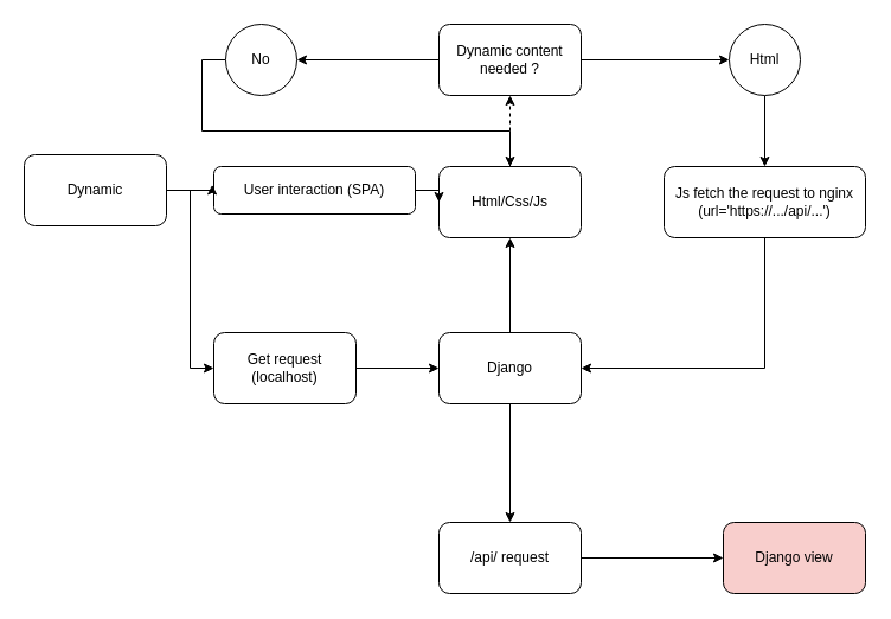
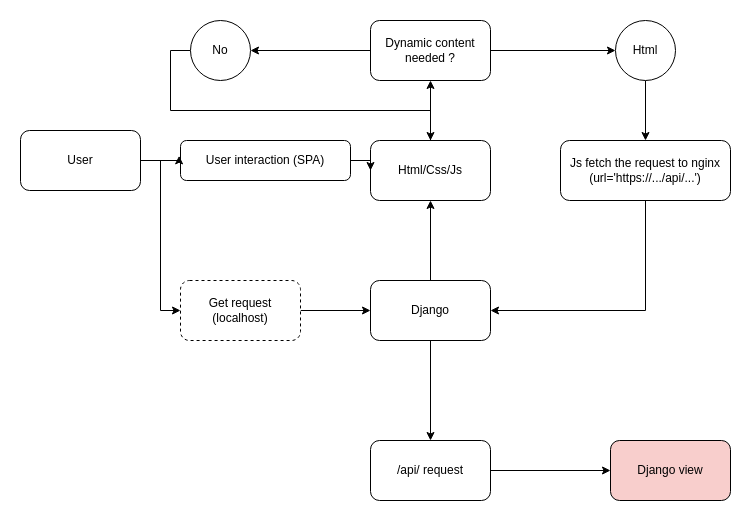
- <mxCell id="7" style="edgeStyle=orthogonalEdgeStyle;rounded=0;orthogonalLoop=1;jettySize=auto;html=1;exitX=0.5;exitY=0;exitDx=0;exitDy=0;entryX=0.5;entryY=1;entryDx=0;entryDy=0;dashed=1;" edge="1" parent="1" source="8" target="11"><mxGeometry relative="1" as="geometry" /></mxCell>
+ <mxCell id="7" style="edgeStyle=orthogonalEdgeStyle;rounded=0;orthogonalLoop=1;jettySize=auto;html=1;exitX=0.5;exitY=0;exitDx=0;exitDy=0;entryX=0.5;entryY=1;entryDx=0;entryDy=0;" edge="1" parent="1" source="8" target="11"><mxGeometry relative="1" as="geometry" /></mxCell>
- <mxCell id="3" value="Dynamic" style="rounded=1;whiteSpace=wrap;html=1;" vertex="1" parent="1"><mxGeometry x="20" y="130" width="120" height="60" as="geometry" /></mxCell>
+ <mxCell id="3" value="User" style="rounded=1;whiteSpace=wrap;html=1;" vertex="1" parent="1"><mxGeometry x="20" y="130" width="120" height="60" as="geometry" /></mxCell>
- <mxCell id="19" value="Get request (localhost)" style="rounded=1;whiteSpace=wrap;html=1;" vertex="1" parent="1"><mxGeometry x="180" y="280" width="120" height="60" as="geometry" /></mxCell>
+ <mxCell id="19" value="Get request (localhost)" style="rounded=1;whiteSpace=wrap;html=1;dashed=1;" vertex="1" parent="1"><mxGeometry x="180" y="280" width="120" height="60" as="geometry" /></mxCell>
